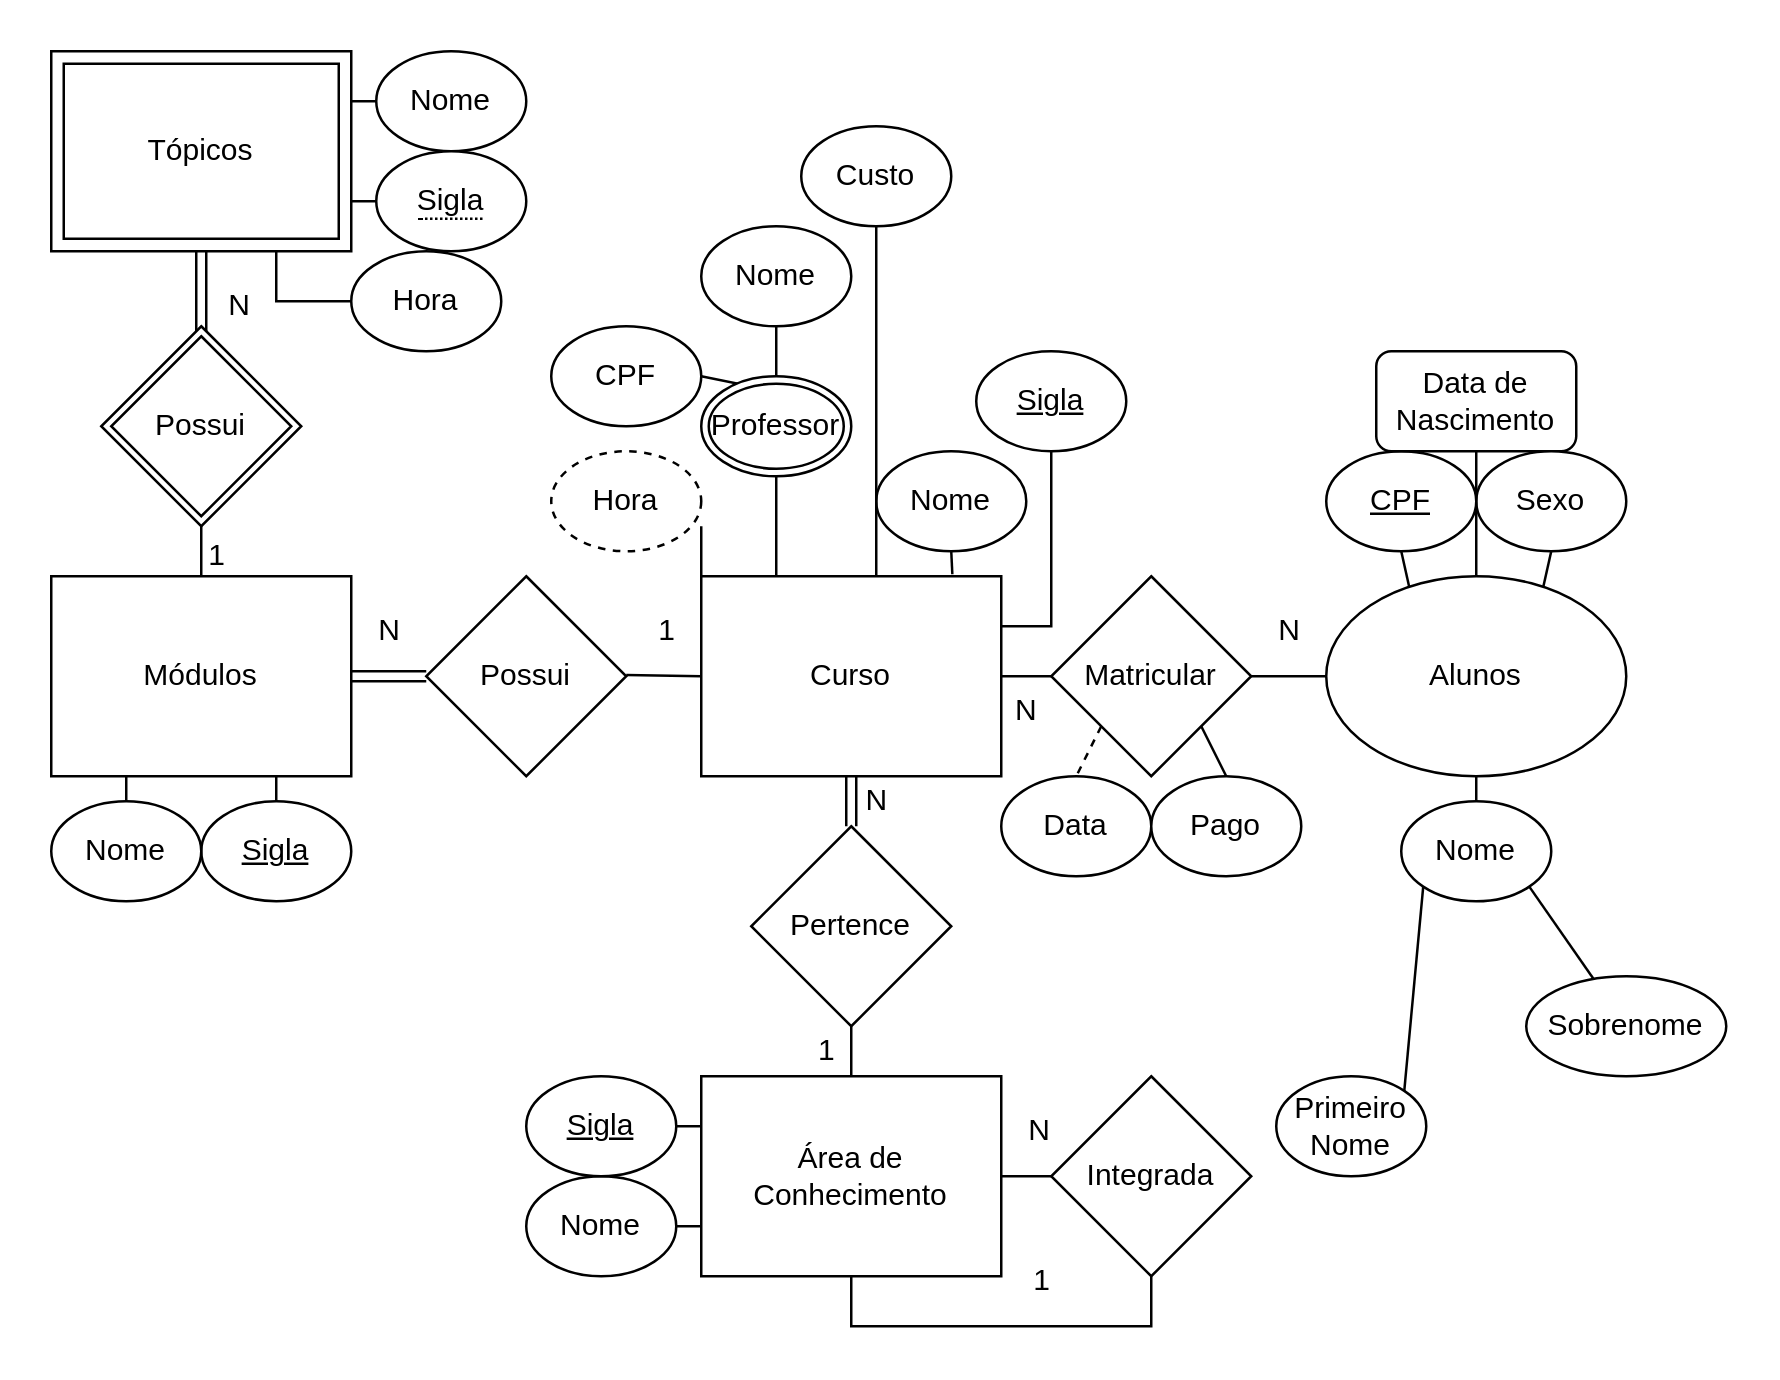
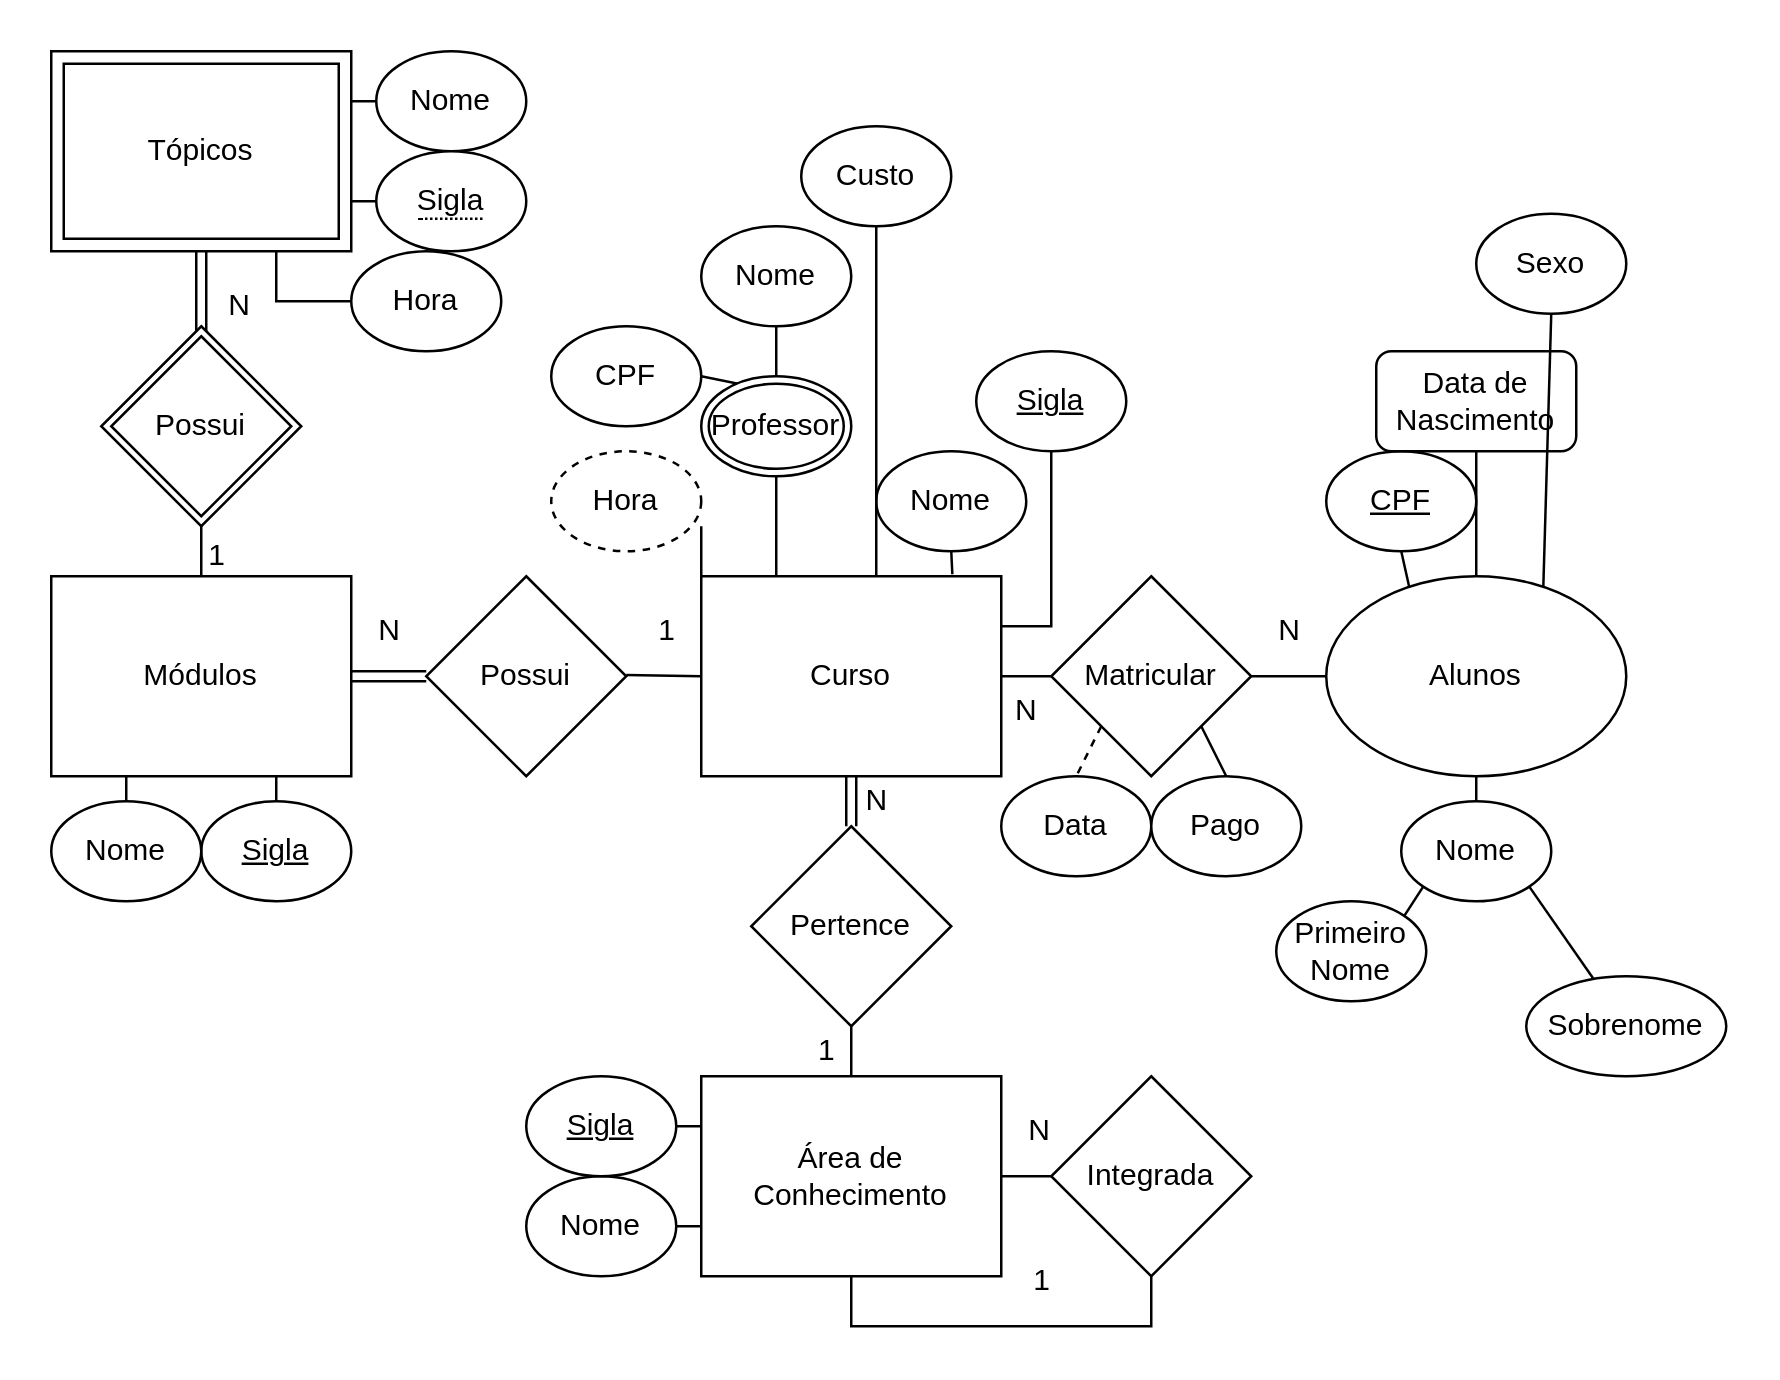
- <mxCell id="35" value="Sexo" style="ellipse;whiteSpace=wrap;html=1;align=center;" parent="1" vertex="1"><mxGeometry x="590" y="180" width="60" height="40" as="geometry" /></mxCell>
+ <mxCell id="35" value="Sexo" style="ellipse;whiteSpace=wrap;html=1;align=center;" parent="1" vertex="1"><mxGeometry x="590" y="85" width="60" height="40" as="geometry" /></mxCell>
- <mxCell id="43" value="Primeiro Nome" style="ellipse;whiteSpace=wrap;html=1;align=center;" parent="1" vertex="1"><mxGeometry x="510" y="430" width="60" height="40" as="geometry" /></mxCell>
+ <mxCell id="43" value="Primeiro Nome" style="ellipse;whiteSpace=wrap;html=1;align=center;" parent="1" vertex="1"><mxGeometry x="510" y="360" width="60" height="40" as="geometry" /></mxCell>
